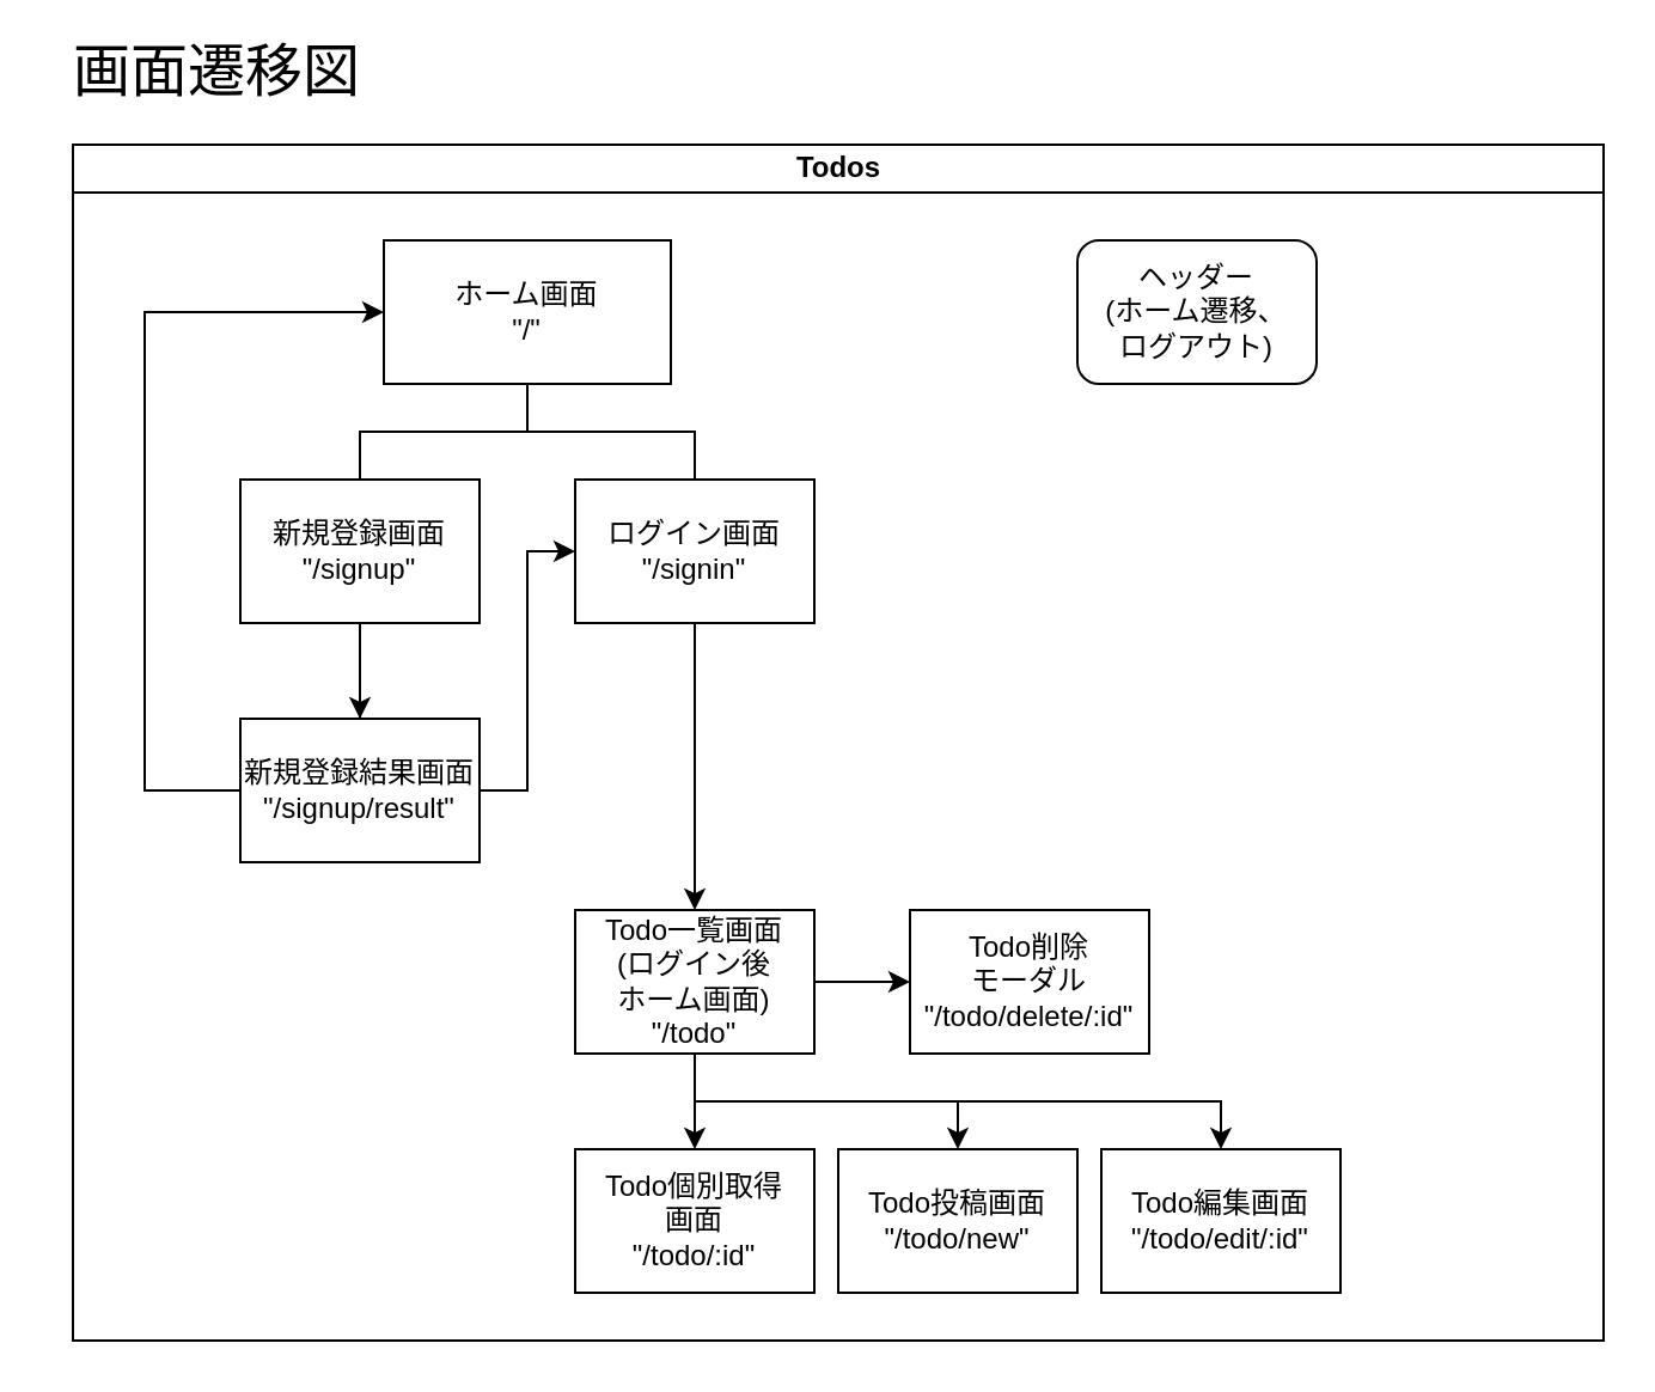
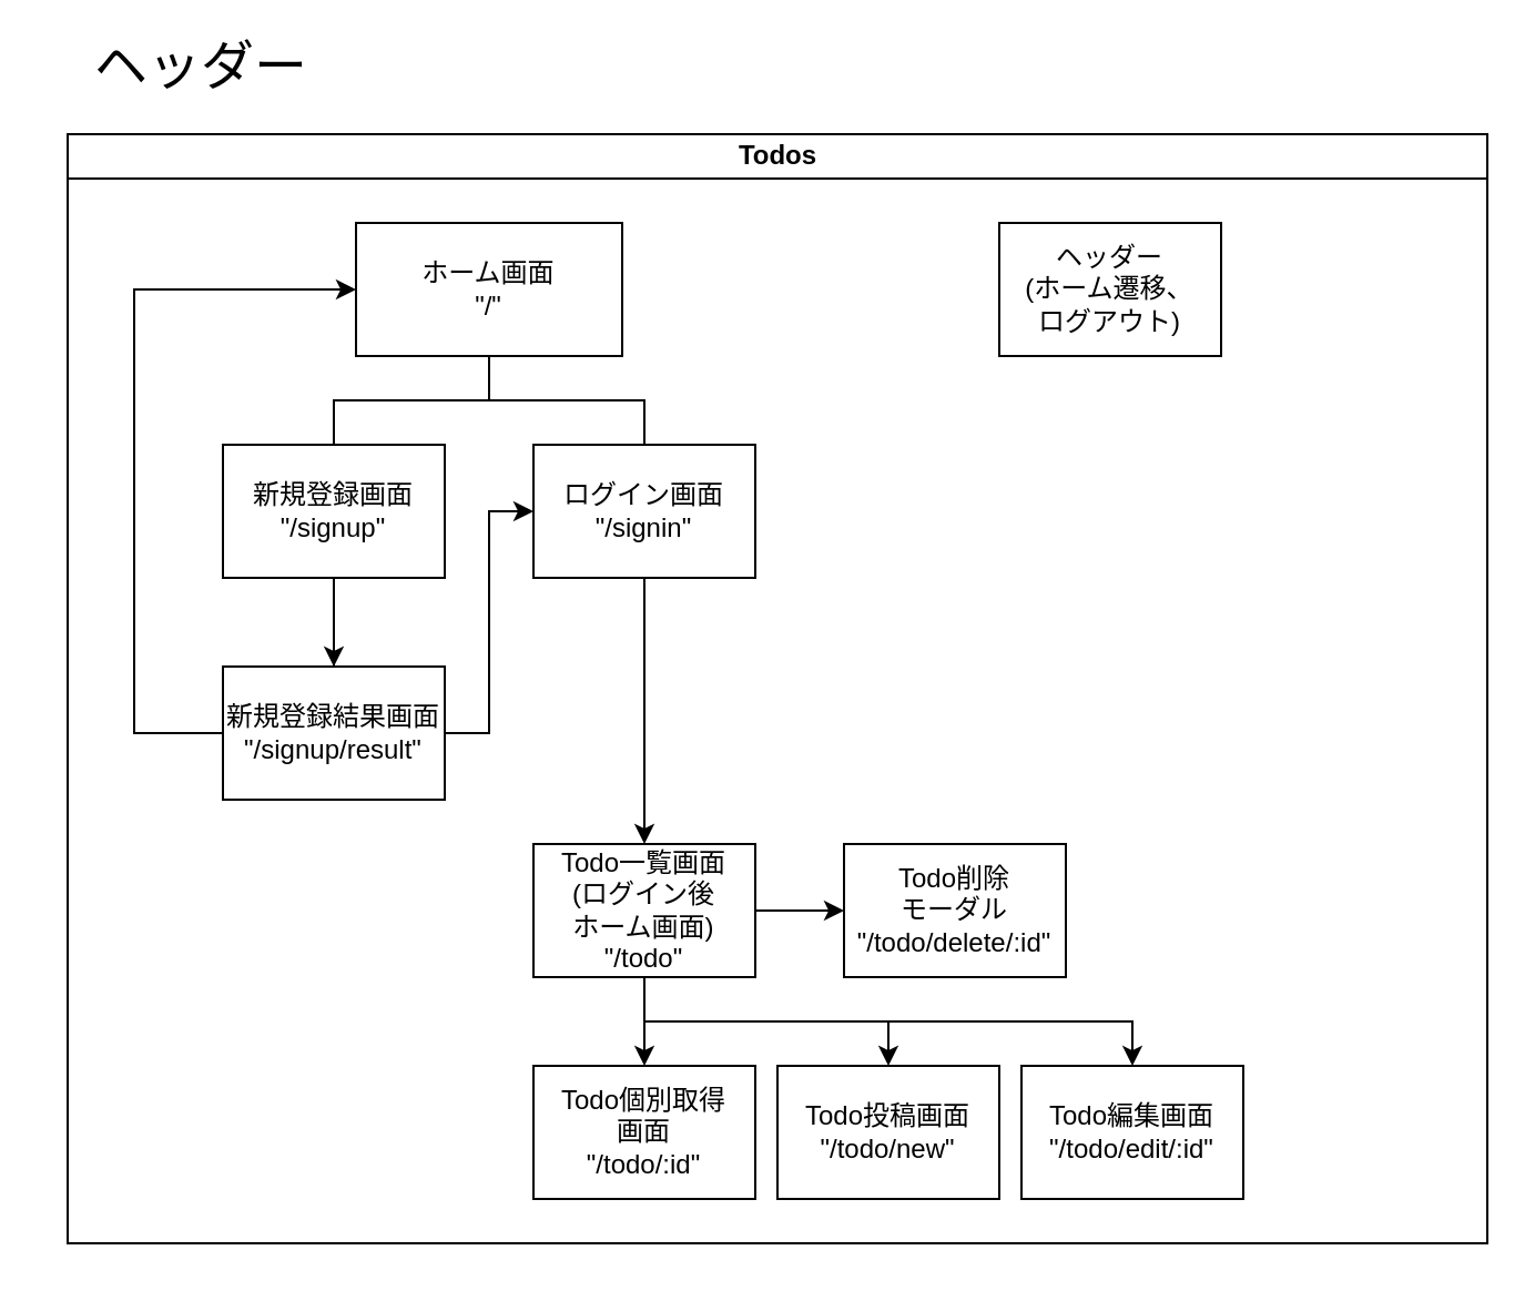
- <mxCell id="24" value="&lt;font style=&quot;font-size: 24px&quot;&gt;画面遷移図&lt;/font&gt;" style="text;html=1;align=center;verticalAlign=middle;resizable=0;points=[];autosize=1;fontStyle=0" vertex="1" parent="1"><mxGeometry x="20" y="20" width="140" height="20" as="geometry" /></mxCell>
+ <mxCell id="24" value="&lt;font style=&quot;font-size: 24px&quot;&gt;ヘッダー&lt;/font&gt;" style="text;html=1;align=center;verticalAlign=middle;resizable=0;points=[];autosize=1;fontStyle=0" vertex="1" parent="1"><mxGeometry x="20" y="20" width="140" height="20" as="geometry" /></mxCell>
- <mxCell id="23" value="ヘッダー&lt;br&gt;(ホーム遷移、&lt;br&gt;ログアウト)" style="whiteSpace=wrap;html=1;align=center;verticalAlign=middle;treeFolding=1;treeMoving=1;newEdgeStyle={&quot;edgeStyle&quot;:&quot;elbowEdgeStyle&quot;,&quot;startArrow&quot;:&quot;none&quot;,&quot;endArrow&quot;:&quot;none&quot;};rounded=1;" vertex="1" parent="2"><mxGeometry x="420" y="40" width="100" height="60" as="geometry" /></mxCell>
+ <mxCell id="23" value="ヘッダー&lt;br&gt;(ホーム遷移、&lt;br&gt;ログアウト)" style="whiteSpace=wrap;html=1;align=center;verticalAlign=middle;treeFolding=1;treeMoving=1;newEdgeStyle={&quot;edgeStyle&quot;:&quot;elbowEdgeStyle&quot;,&quot;startArrow&quot;:&quot;none&quot;,&quot;endArrow&quot;:&quot;none&quot;};" vertex="1" parent="2"><mxGeometry x="420" y="40" width="100" height="60" as="geometry" /></mxCell>
